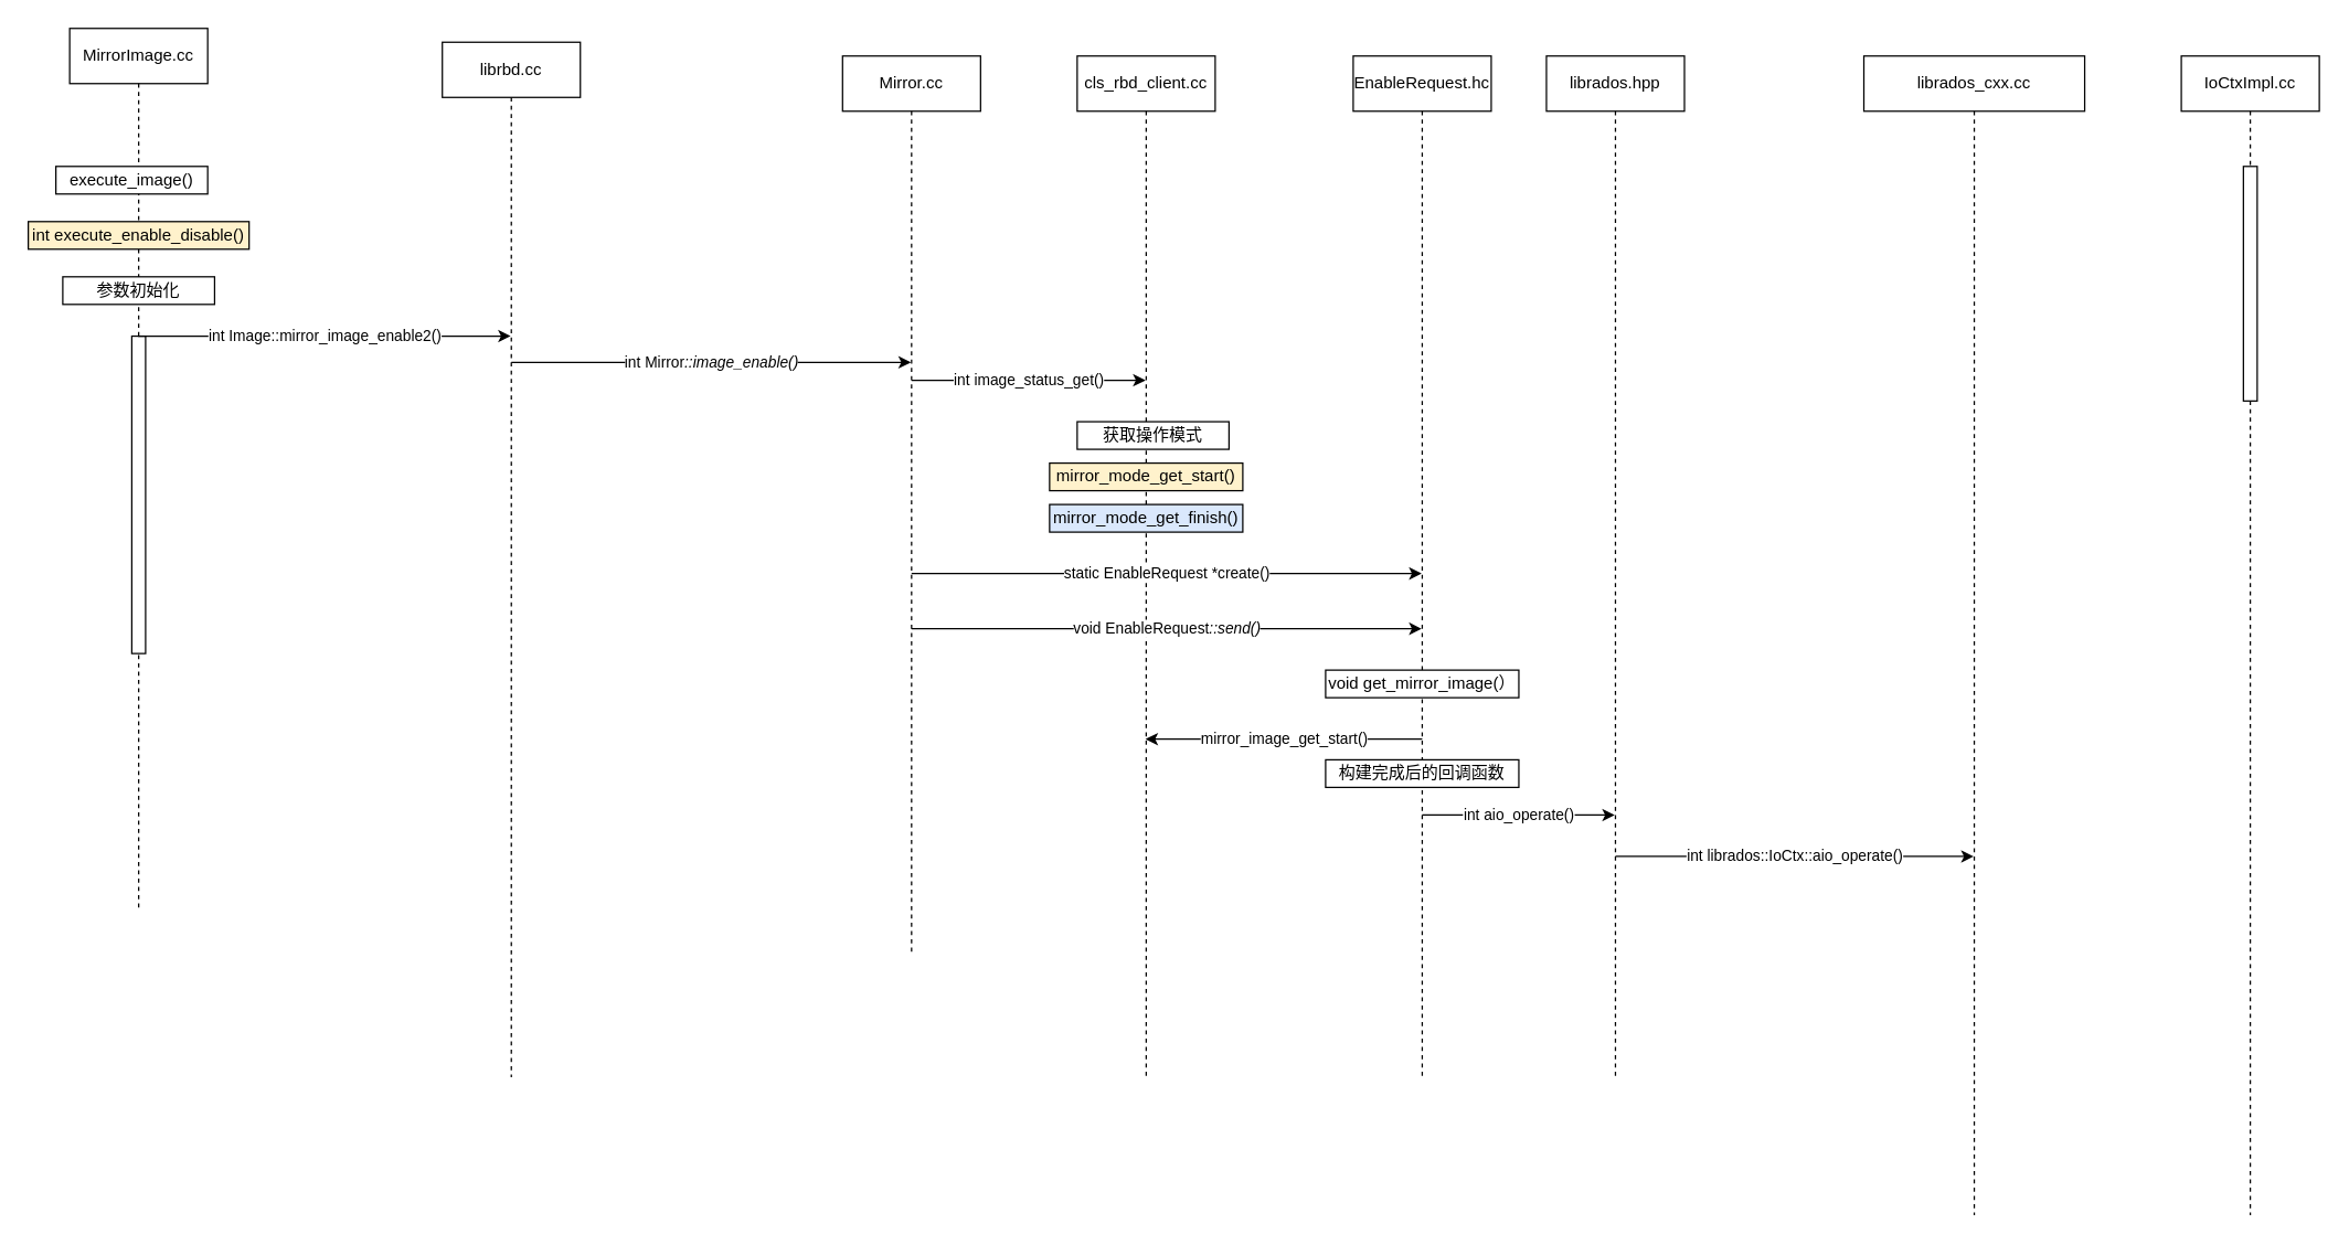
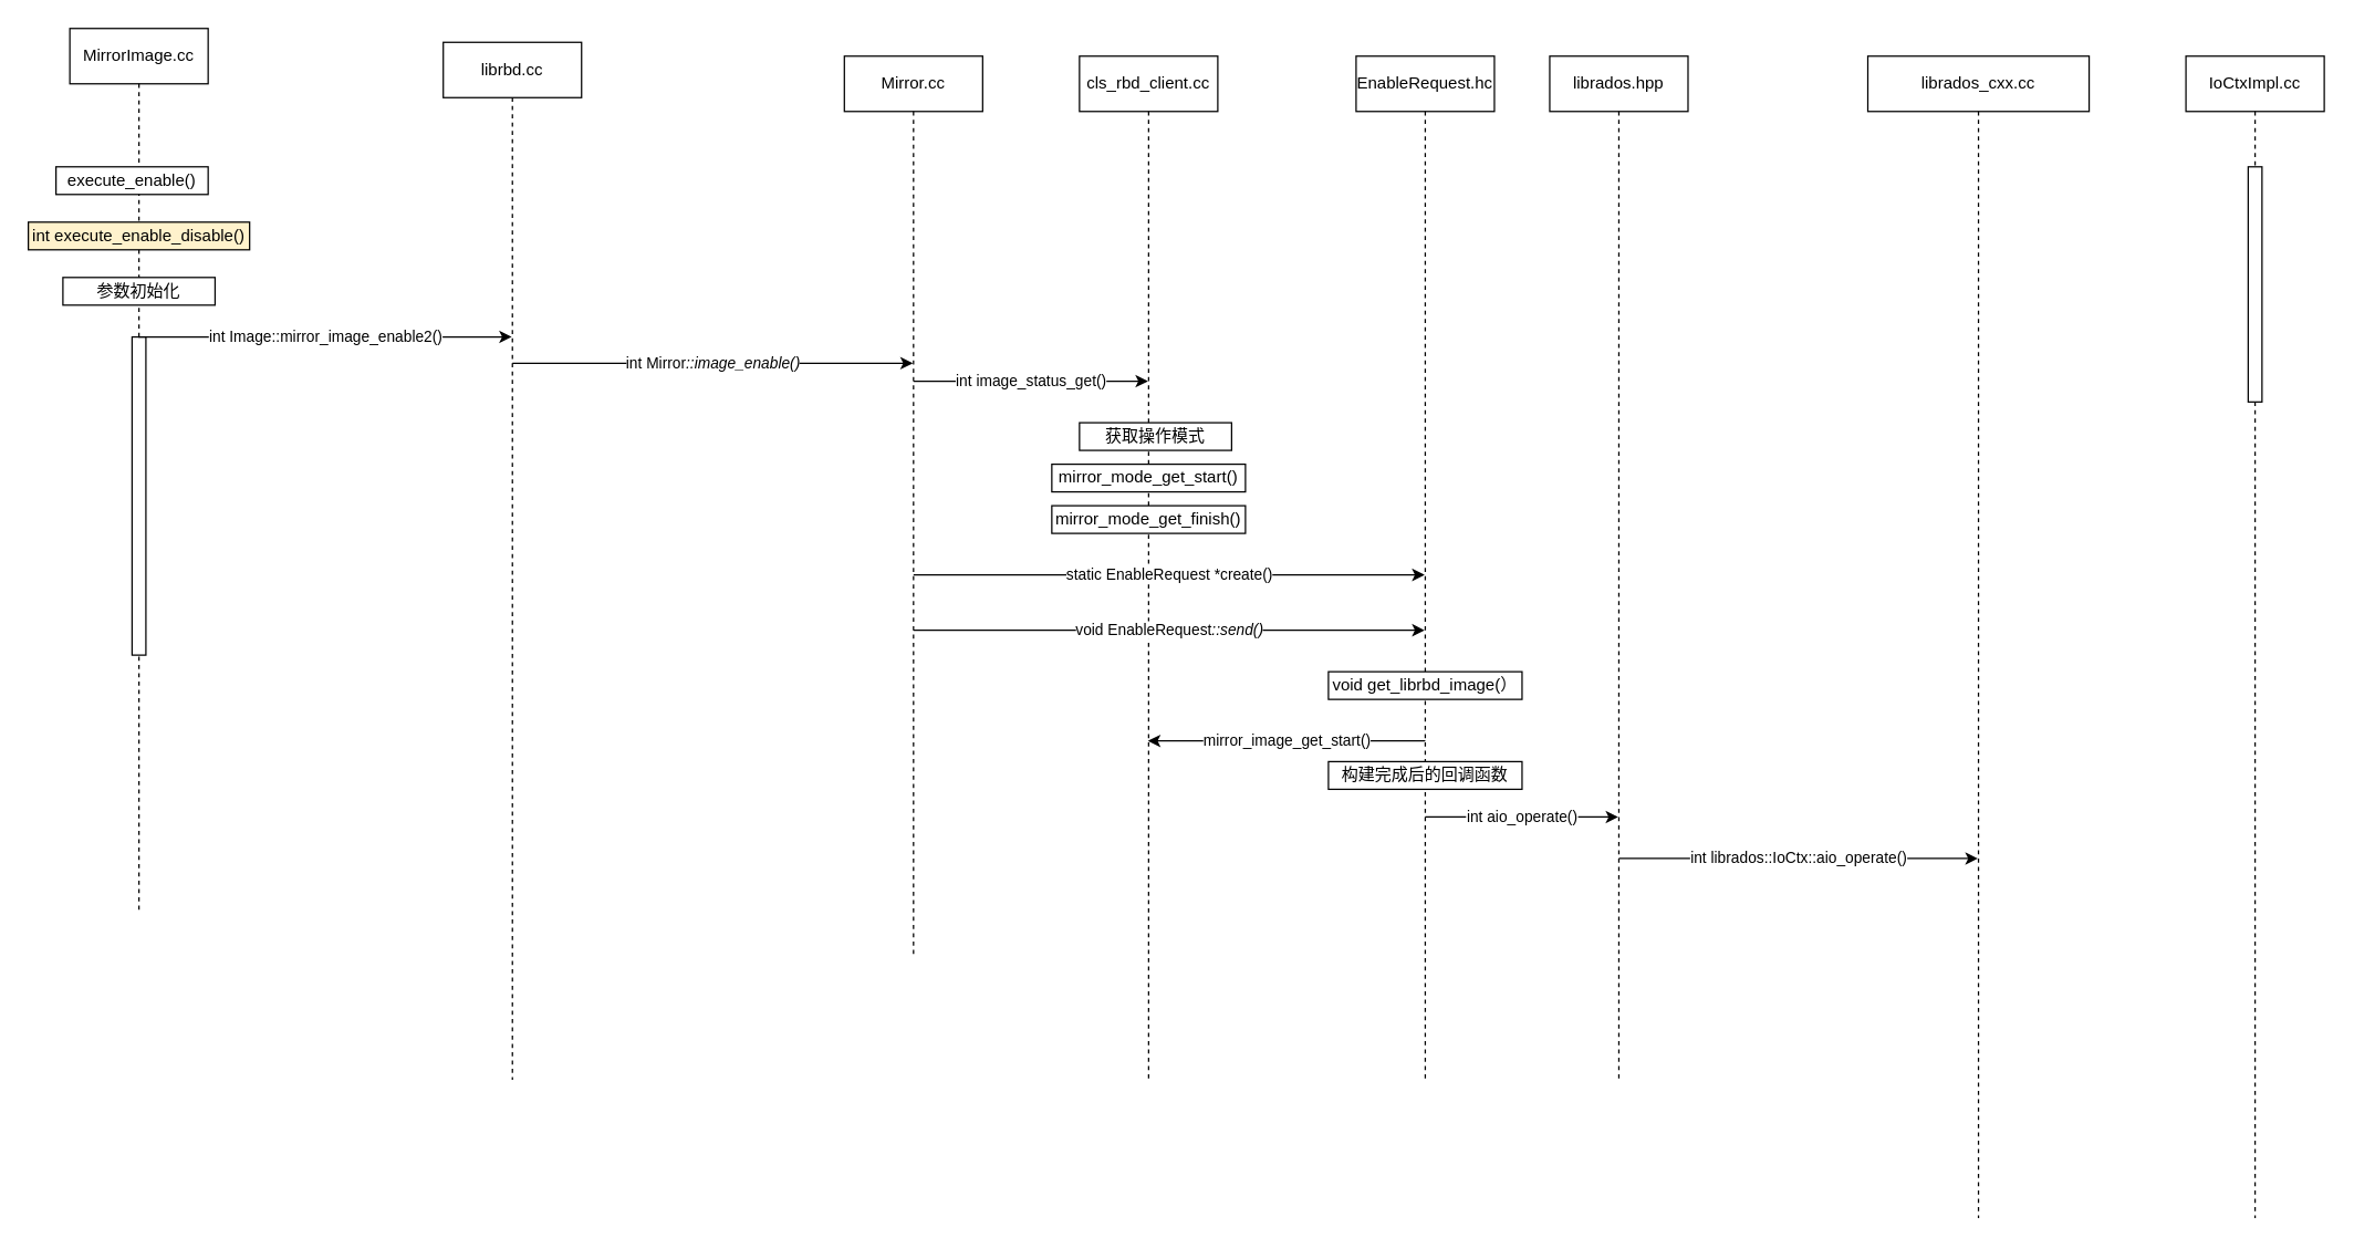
- <mxCell id="12" value="execute_image()" style="html=1;whiteSpace=wrap;" vertex="1" parent="1"><mxGeometry x="40" y="120" width="110" height="20" as="geometry" /></mxCell>
+ <mxCell id="12" value="execute_enable()" style="html=1;whiteSpace=wrap;" vertex="1" parent="1"><mxGeometry x="40" y="120" width="110" height="20" as="geometry" /></mxCell>
- <mxCell id="19" value="mirror_mode_get_start()" style="html=1;whiteSpace=wrap;fillColor=#fff2cc;" vertex="1" parent="1"><mxGeometry x="760" y="335" width="140" height="20" as="geometry" /></mxCell>
+ <mxCell id="19" value="mirror_mode_get_start()" style="html=1;whiteSpace=wrap;" vertex="1" parent="1"><mxGeometry x="760" y="335" width="140" height="20" as="geometry" /></mxCell>
- <mxCell id="20" value="mirror_mode_get_finish()" style="html=1;whiteSpace=wrap;fillColor=#dae8fc;" vertex="1" parent="1"><mxGeometry x="760" y="365" width="140" height="20" as="geometry" /></mxCell>
+ <mxCell id="20" value="mirror_mode_get_finish()" style="html=1;whiteSpace=wrap;" vertex="1" parent="1"><mxGeometry x="760" y="365" width="140" height="20" as="geometry" /></mxCell>
- <mxCell id="23" value="void get_mirror_image(）" style="html=1;whiteSpace=wrap;" vertex="1" parent="1"><mxGeometry x="960" y="485" width="140" height="20" as="geometry" /></mxCell>
+ <mxCell id="23" value="void get_librbd_image(）" style="html=1;whiteSpace=wrap;" vertex="1" parent="1"><mxGeometry x="960" y="485" width="140" height="20" as="geometry" /></mxCell>
